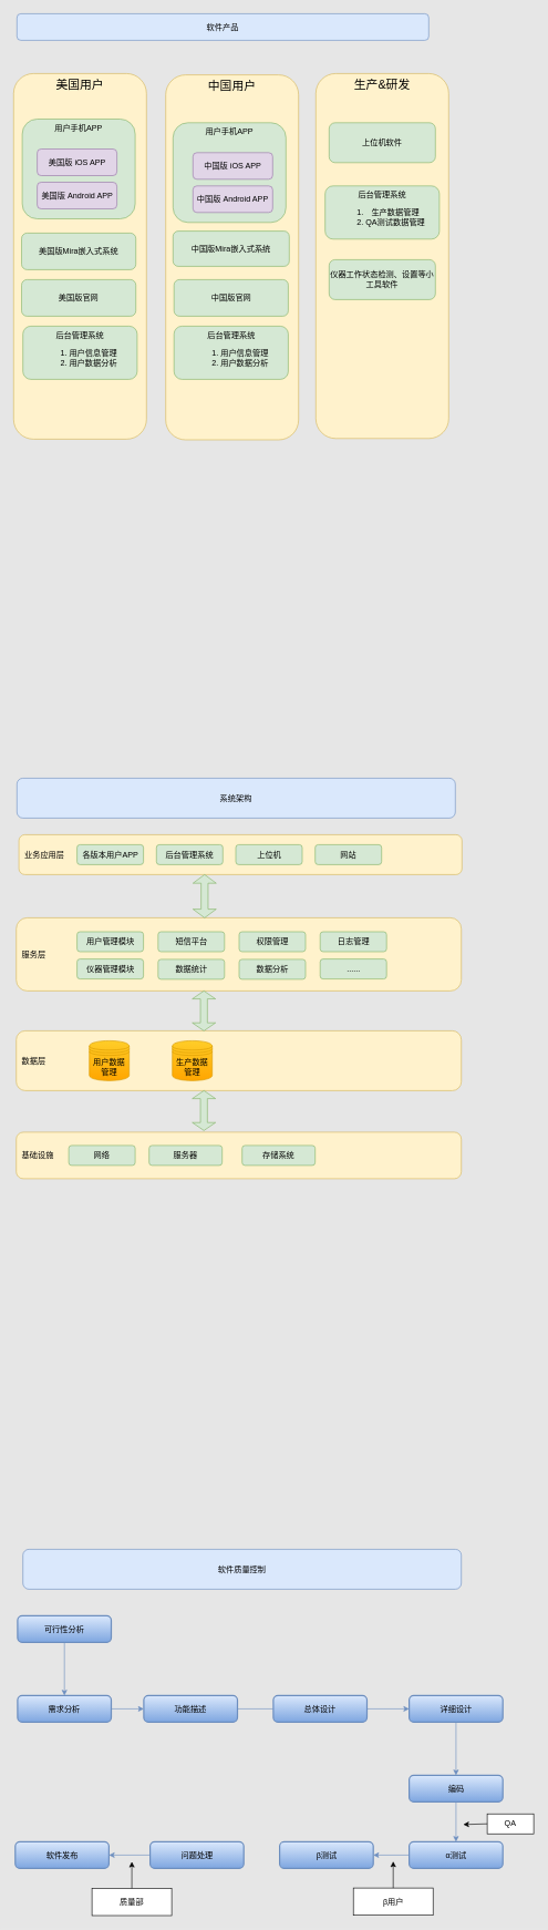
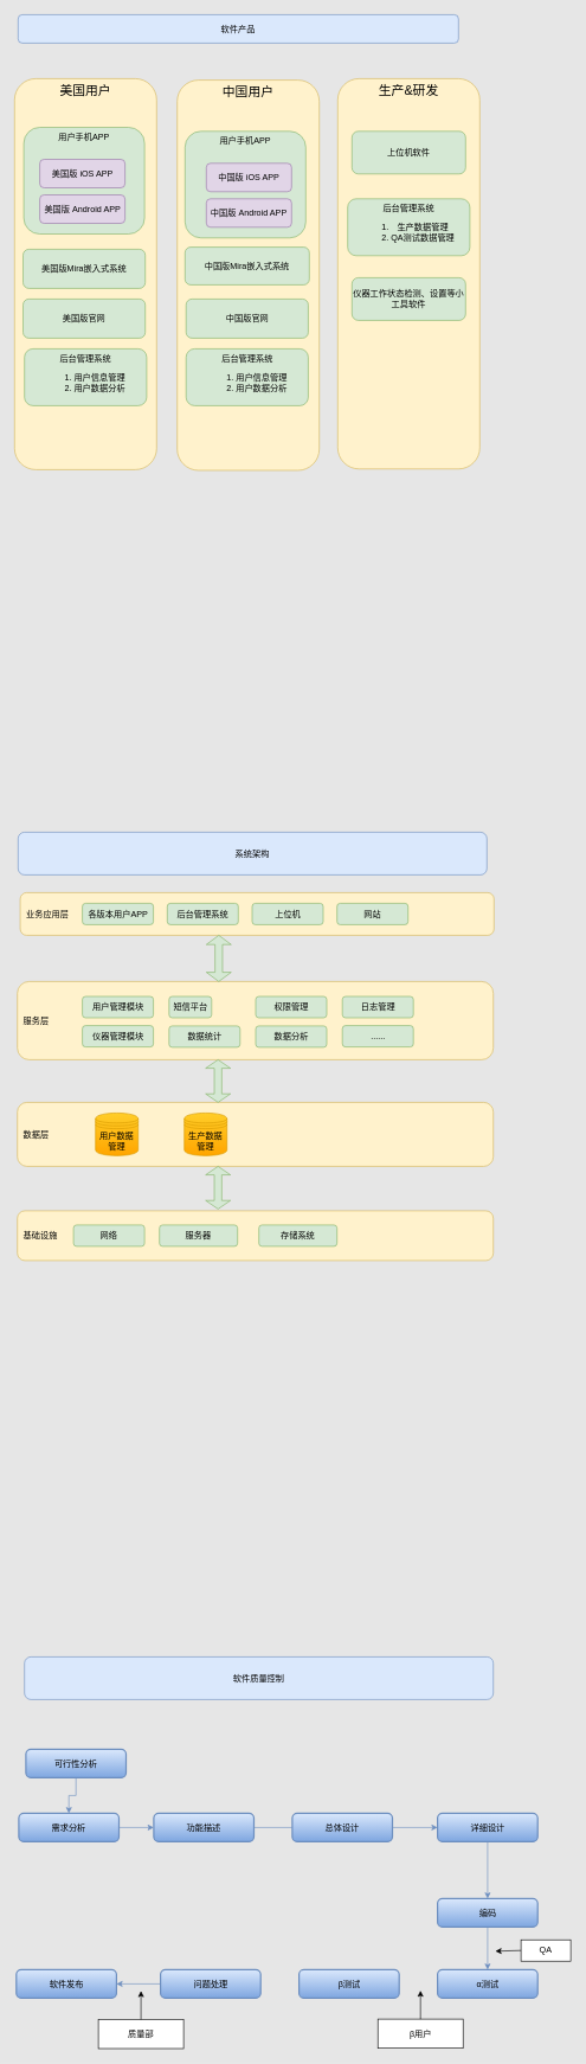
- <mxCell id="39" value="短信平台" style="rounded=1;whiteSpace=wrap;html=1;fontSize=12;align=center;fillColor=#d5e8d4;strokeColor=#82b366;" vertex="1" parent="1"><mxGeometry x="237.5" y="1401" width="100" height="30" as="geometry" /></mxCell>
+ <mxCell id="39" value="短信平台" style="rounded=1;whiteSpace=wrap;html=1;fontSize=12;align=center;fillColor=#d5e8d4;strokeColor=#82b366;" vertex="1" parent="1"><mxGeometry x="237.5" y="1401" width="60" height="30" as="geometry" /></mxCell>
- <mxCell id="48" value="可行性分析" style="rounded=1;whiteSpace=wrap;html=1;absoluteArcSize=1;arcSize=14;strokeWidth=2;fontSize=12;align=center;fillColor=#dae8fc;strokeColor=#6c8ebf;gradientColor=#7ea6e0;" vertex="1" parent="1"><mxGeometry x="26" y="2430" width="141" height="40" as="geometry" /></mxCell>
+ <mxCell id="48" value="可行性分析" style="rounded=1;whiteSpace=wrap;html=1;absoluteArcSize=1;arcSize=14;strokeWidth=2;fontSize=12;align=center;fillColor=#dae8fc;strokeColor=#6c8ebf;gradientColor=#7ea6e0;" vertex="1" parent="1"><mxGeometry x="36" y="2460" width="141" height="40" as="geometry" /></mxCell>
- <mxCell id="59" value="" style="edgeStyle=orthogonalEdgeStyle;rounded=0;orthogonalLoop=1;jettySize=auto;html=1;fontSize=12;fillColor=#dae8fc;strokeColor=#6c8ebf;gradientColor=#7ea6e0;" edge="1" parent="1" source="60" target="61"><mxGeometry relative="1" as="geometry" /></mxCell>
